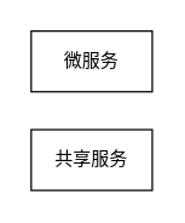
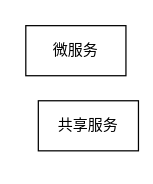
- <mxCell id="3" value="共享服务" style="rounded=0;whiteSpace=wrap;html=1;" vertex="1" parent="1"><mxGeometry x="20" y="85" width="80" height="40" as="geometry" /></mxCell>
+ <mxCell id="3" value="共享服务" style="rounded=0;whiteSpace=wrap;html=1;" vertex="1" parent="1"><mxGeometry x="30" y="80" width="80" height="40" as="geometry" /></mxCell>
